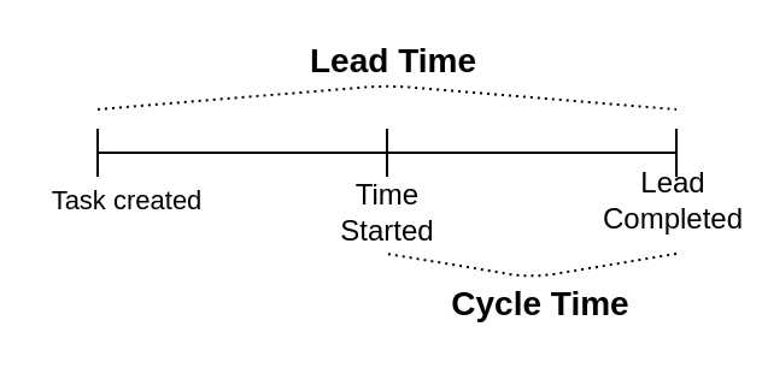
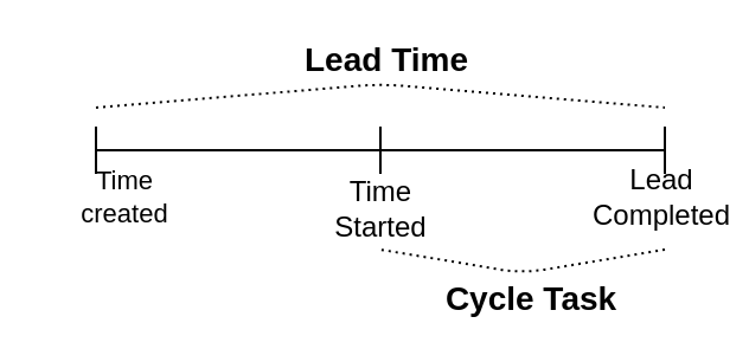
- <mxCell id="6" value="&lt;font style=&quot;font-size: 11px&quot;&gt;Task created&lt;/font&gt;" style="text;html=1;strokeColor=none;fillColor=none;align=center;verticalAlign=middle;whiteSpace=wrap;rounded=0;fontSize=7;" vertex="1" parent="1"><mxGeometry x="20" y="73" width="65" height="20" as="geometry" /></mxCell>
+ <mxCell id="6" value="&lt;font style=&quot;font-size: 11px&quot;&gt;Time created&lt;/font&gt;" style="text;html=1;strokeColor=none;fillColor=none;align=center;verticalAlign=middle;whiteSpace=wrap;rounded=0;fontSize=7;" vertex="1" parent="1"><mxGeometry x="20" y="73" width="65" height="20" as="geometry" /></mxCell>
- <mxCell id="12" value="&lt;b&gt;&lt;font style=&quot;font-size: 14px&quot;&gt;Cycle Time&lt;/font&gt;&lt;/b&gt;" style="text;html=1;strokeColor=none;fillColor=none;align=center;verticalAlign=middle;whiteSpace=wrap;rounded=0;fontSize=7;" vertex="1" parent="1"><mxGeometry x="184" y="121" width="80" height="10" as="geometry" /></mxCell>
+ <mxCell id="12" value="&lt;b&gt;&lt;font style=&quot;font-size: 14px&quot;&gt;Cycle Task&lt;/font&gt;&lt;/b&gt;" style="text;html=1;strokeColor=none;fillColor=none;align=center;verticalAlign=middle;whiteSpace=wrap;rounded=0;fontSize=7;" vertex="1" parent="1"><mxGeometry x="184" y="121" width="80" height="10" as="geometry" /></mxCell>
